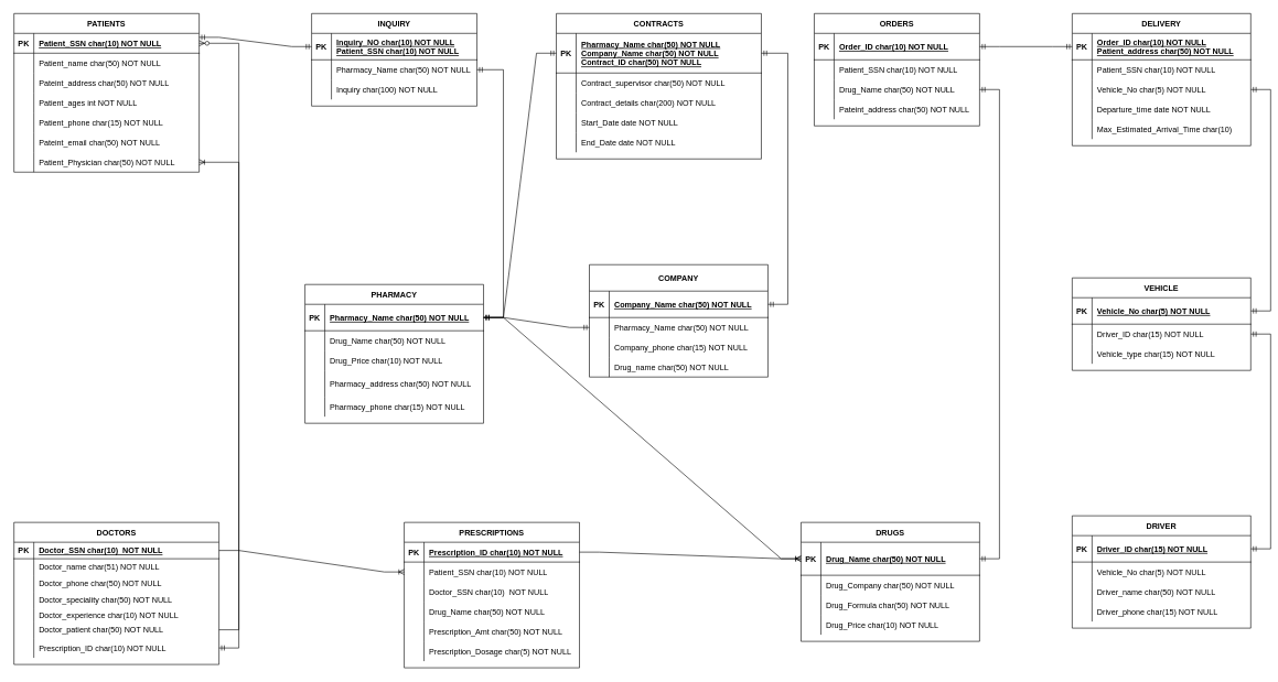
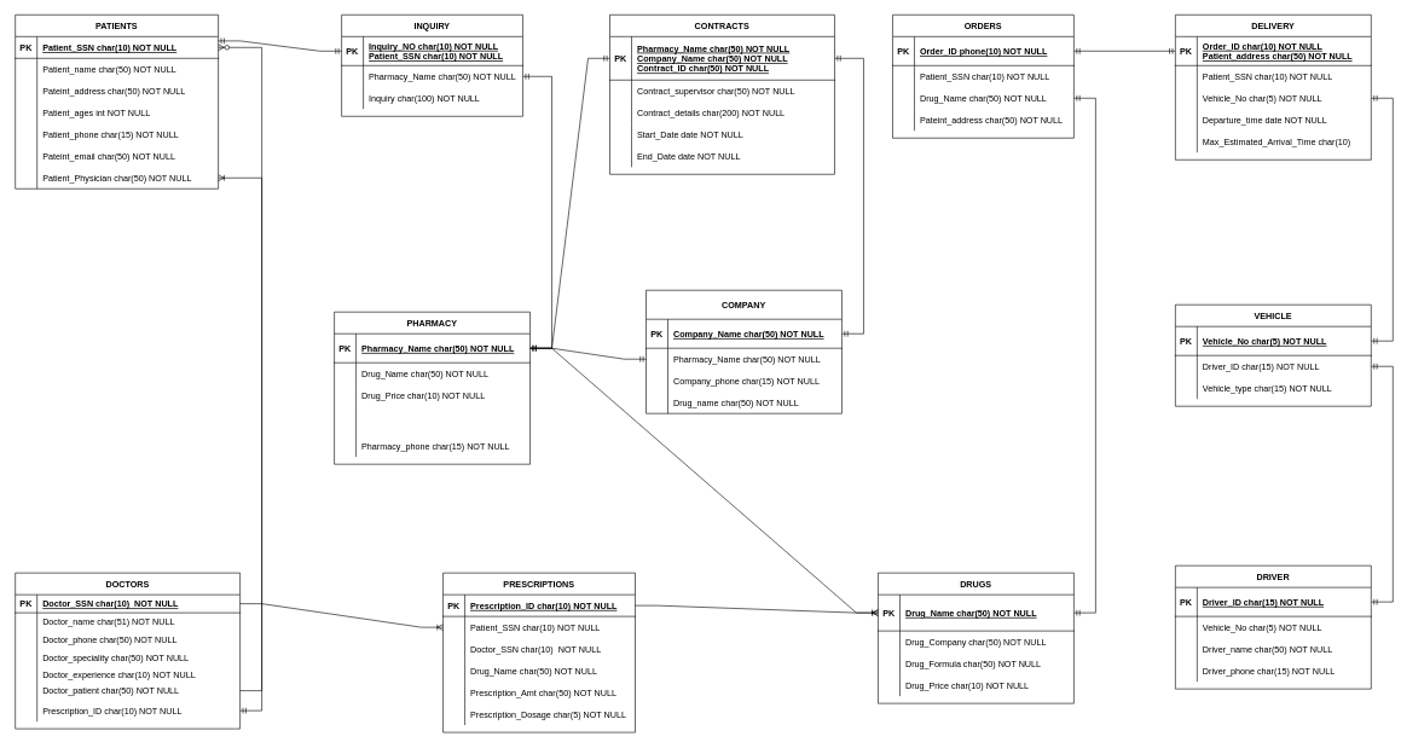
- <mxCell id="78" value="Order_ID char(10) NOT NULL" style="shape=partialRectangle;overflow=hidden;connectable=0;fillColor=none;top=0;left=0;bottom=0;right=0;align=left;spacingLeft=6;fontStyle=5;" parent="76" vertex="1"><mxGeometry x="30" width="220" height="40" as="geometry"><mxRectangle width="220" height="40" as="alternateBounds" /></mxGeometry></mxCell>
+ <mxCell id="78" value="Order_ID phone(10) NOT NULL" style="shape=partialRectangle;overflow=hidden;connectable=0;fillColor=none;top=0;left=0;bottom=0;right=0;align=left;spacingLeft=6;fontStyle=5;" parent="76" vertex="1"><mxGeometry x="30" width="220" height="40" as="geometry"><mxRectangle width="220" height="40" as="alternateBounds" /></mxGeometry></mxCell>
- <mxCell id="100" value="Pharmacy_address char(50) NOT NULL" style="shape=partialRectangle;overflow=hidden;connectable=0;fillColor=none;top=0;left=0;bottom=0;right=0;align=left;spacingLeft=6;" parent="98" vertex="1"><mxGeometry x="30" width="240" height="40" as="geometry"><mxRectangle width="240" height="40" as="alternateBounds" /></mxGeometry></mxCell>
